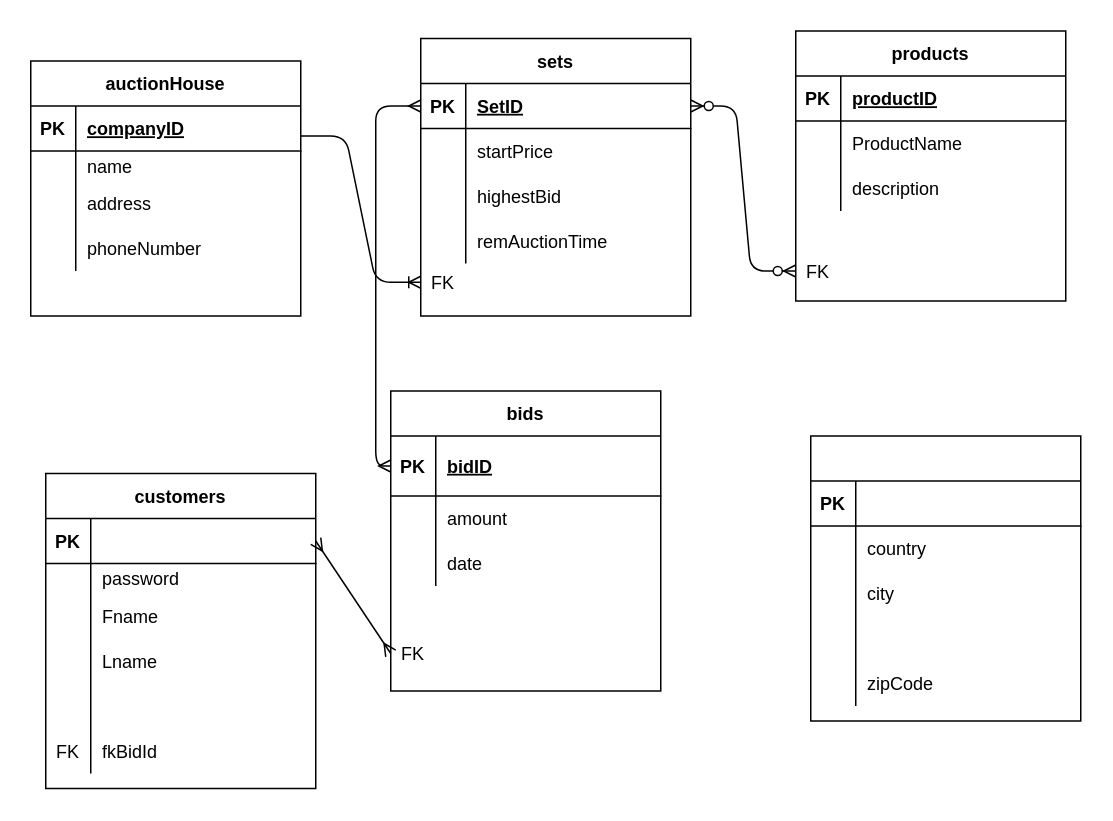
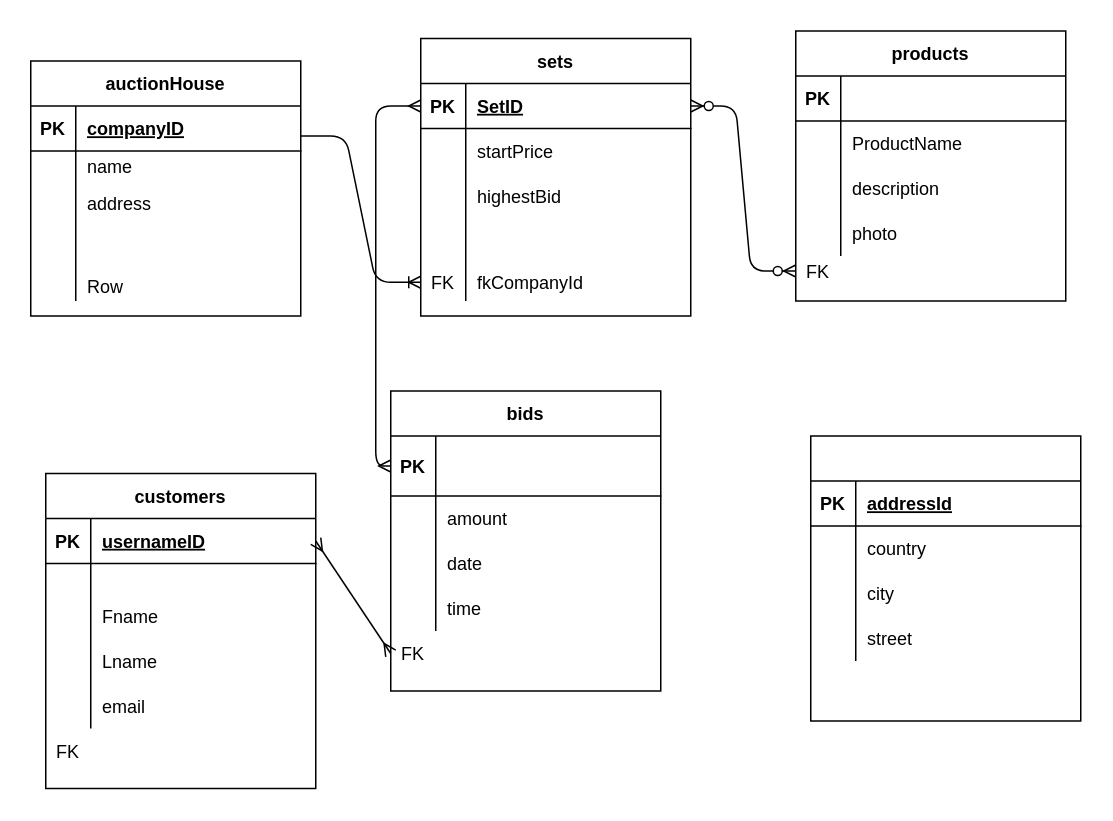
- <mxCell id="71" value="productID" style="shape=partialRectangle;connectable=0;fillColor=none;top=0;left=0;bottom=0;right=0;align=left;spacingLeft=6;fontStyle=5;overflow=hidden;" vertex="1" parent="69"><mxGeometry x="30" width="150" height="30" as="geometry" /></mxCell>
+ <mxCell id="80" value="photo" style="shape=partialRectangle;connectable=0;fillColor=none;top=0;left=0;bottom=0;right=0;align=left;spacingLeft=6;overflow=hidden;" vertex="1" parent="78"><mxGeometry x="30" width="150" height="30" as="geometry" /></mxCell>
- <mxCell id="30" value="remAuctionTime" style="shape=partialRectangle;connectable=0;fillColor=none;top=0;left=0;bottom=0;right=0;align=left;spacingLeft=6;overflow=hidden;" vertex="1" parent="28"><mxGeometry x="30" width="150" height="30" as="geometry" /></mxCell>
- <mxCell id="14" value="phoneNumber" style="shape=partialRectangle;connectable=0;fillColor=none;top=0;left=0;bottom=0;right=0;align=left;spacingLeft=6;overflow=hidden;" vertex="1" parent="12"><mxGeometry x="30" width="150" height="30" as="geometry" /></mxCell>
+ <mxCell id="33" value="fkCompanyId" style="shape=partialRectangle;connectable=0;fillColor=none;top=0;left=0;bottom=0;right=0;align=left;spacingLeft=6;fontStyle=0;overflow=hidden;" vertex="1" parent="31"><mxGeometry x="30" width="150" height="25" as="geometry" /></mxCell>
+ <mxCell id="17" value="Row" style="shape=partialRectangle;connectable=0;fillColor=none;top=0;left=0;bottom=0;right=0;align=left;spacingLeft=6;overflow=hidden;" vertex="1" parent="15"><mxGeometry x="30" width="150" height="20" as="geometry" /></mxCell>
- <mxCell id="56" value="bidID" style="shape=partialRectangle;connectable=0;fillColor=none;top=0;left=0;bottom=0;right=0;align=left;spacingLeft=6;fontStyle=5;overflow=hidden;" vertex="1" parent="54"><mxGeometry x="30" width="150" height="40" as="geometry" /></mxCell>
+ <mxCell id="90" value="addressId" style="shape=partialRectangle;connectable=0;fillColor=none;top=0;left=0;bottom=0;right=0;align=left;spacingLeft=6;fontStyle=5;overflow=hidden;" vertex="1" parent="88"><mxGeometry x="30" width="150" height="30" as="geometry" /></mxCell>
+ <mxCell id="37" value="usernameID" style="shape=partialRectangle;connectable=0;fillColor=none;top=0;left=0;bottom=0;right=0;align=left;spacingLeft=6;fontStyle=5;overflow=hidden;" vertex="1" parent="35"><mxGeometry x="30" width="150" height="30" as="geometry" /></mxCell>
- <mxCell id="40" value="password" style="shape=partialRectangle;connectable=0;fillColor=none;top=0;left=0;bottom=0;right=0;align=left;spacingLeft=6;overflow=hidden;" vertex="1" parent="38"><mxGeometry x="30" width="150" height="20" as="geometry" /></mxCell>
+ <mxCell id="65" value="time" style="shape=partialRectangle;connectable=0;fillColor=none;top=0;left=0;bottom=0;right=0;align=left;spacingLeft=6;overflow=hidden;" vertex="1" parent="63"><mxGeometry x="30" width="150" height="30" as="geometry" /></mxCell>
+ <mxCell id="99" value="street" style="shape=partialRectangle;connectable=0;fillColor=none;top=0;left=0;bottom=0;right=0;align=left;spacingLeft=6;overflow=hidden;" vertex="1" parent="97"><mxGeometry x="30" width="150" height="30" as="geometry" /></mxCell>
- <mxCell id="102" value="zipCode" style="shape=partialRectangle;connectable=0;fillColor=none;top=0;left=0;bottom=0;right=0;align=left;spacingLeft=6;overflow=hidden;" vertex="1" parent="100"><mxGeometry x="30" width="150" height="30" as="geometry" /></mxCell>
+ <mxCell id="49" value="email" style="shape=partialRectangle;connectable=0;fillColor=none;top=0;left=0;bottom=0;right=0;align=left;spacingLeft=6;overflow=hidden;" vertex="1" parent="47"><mxGeometry x="30" width="150" height="30" as="geometry" /></mxCell>
- <mxCell id="52" value="fkBidId" style="shape=partialRectangle;connectable=0;fillColor=none;top=0;left=0;bottom=0;right=0;align=left;spacingLeft=6;fontStyle=0;overflow=hidden;" vertex="1" parent="50"><mxGeometry x="30" width="150" height="30" as="geometry" /></mxCell>
